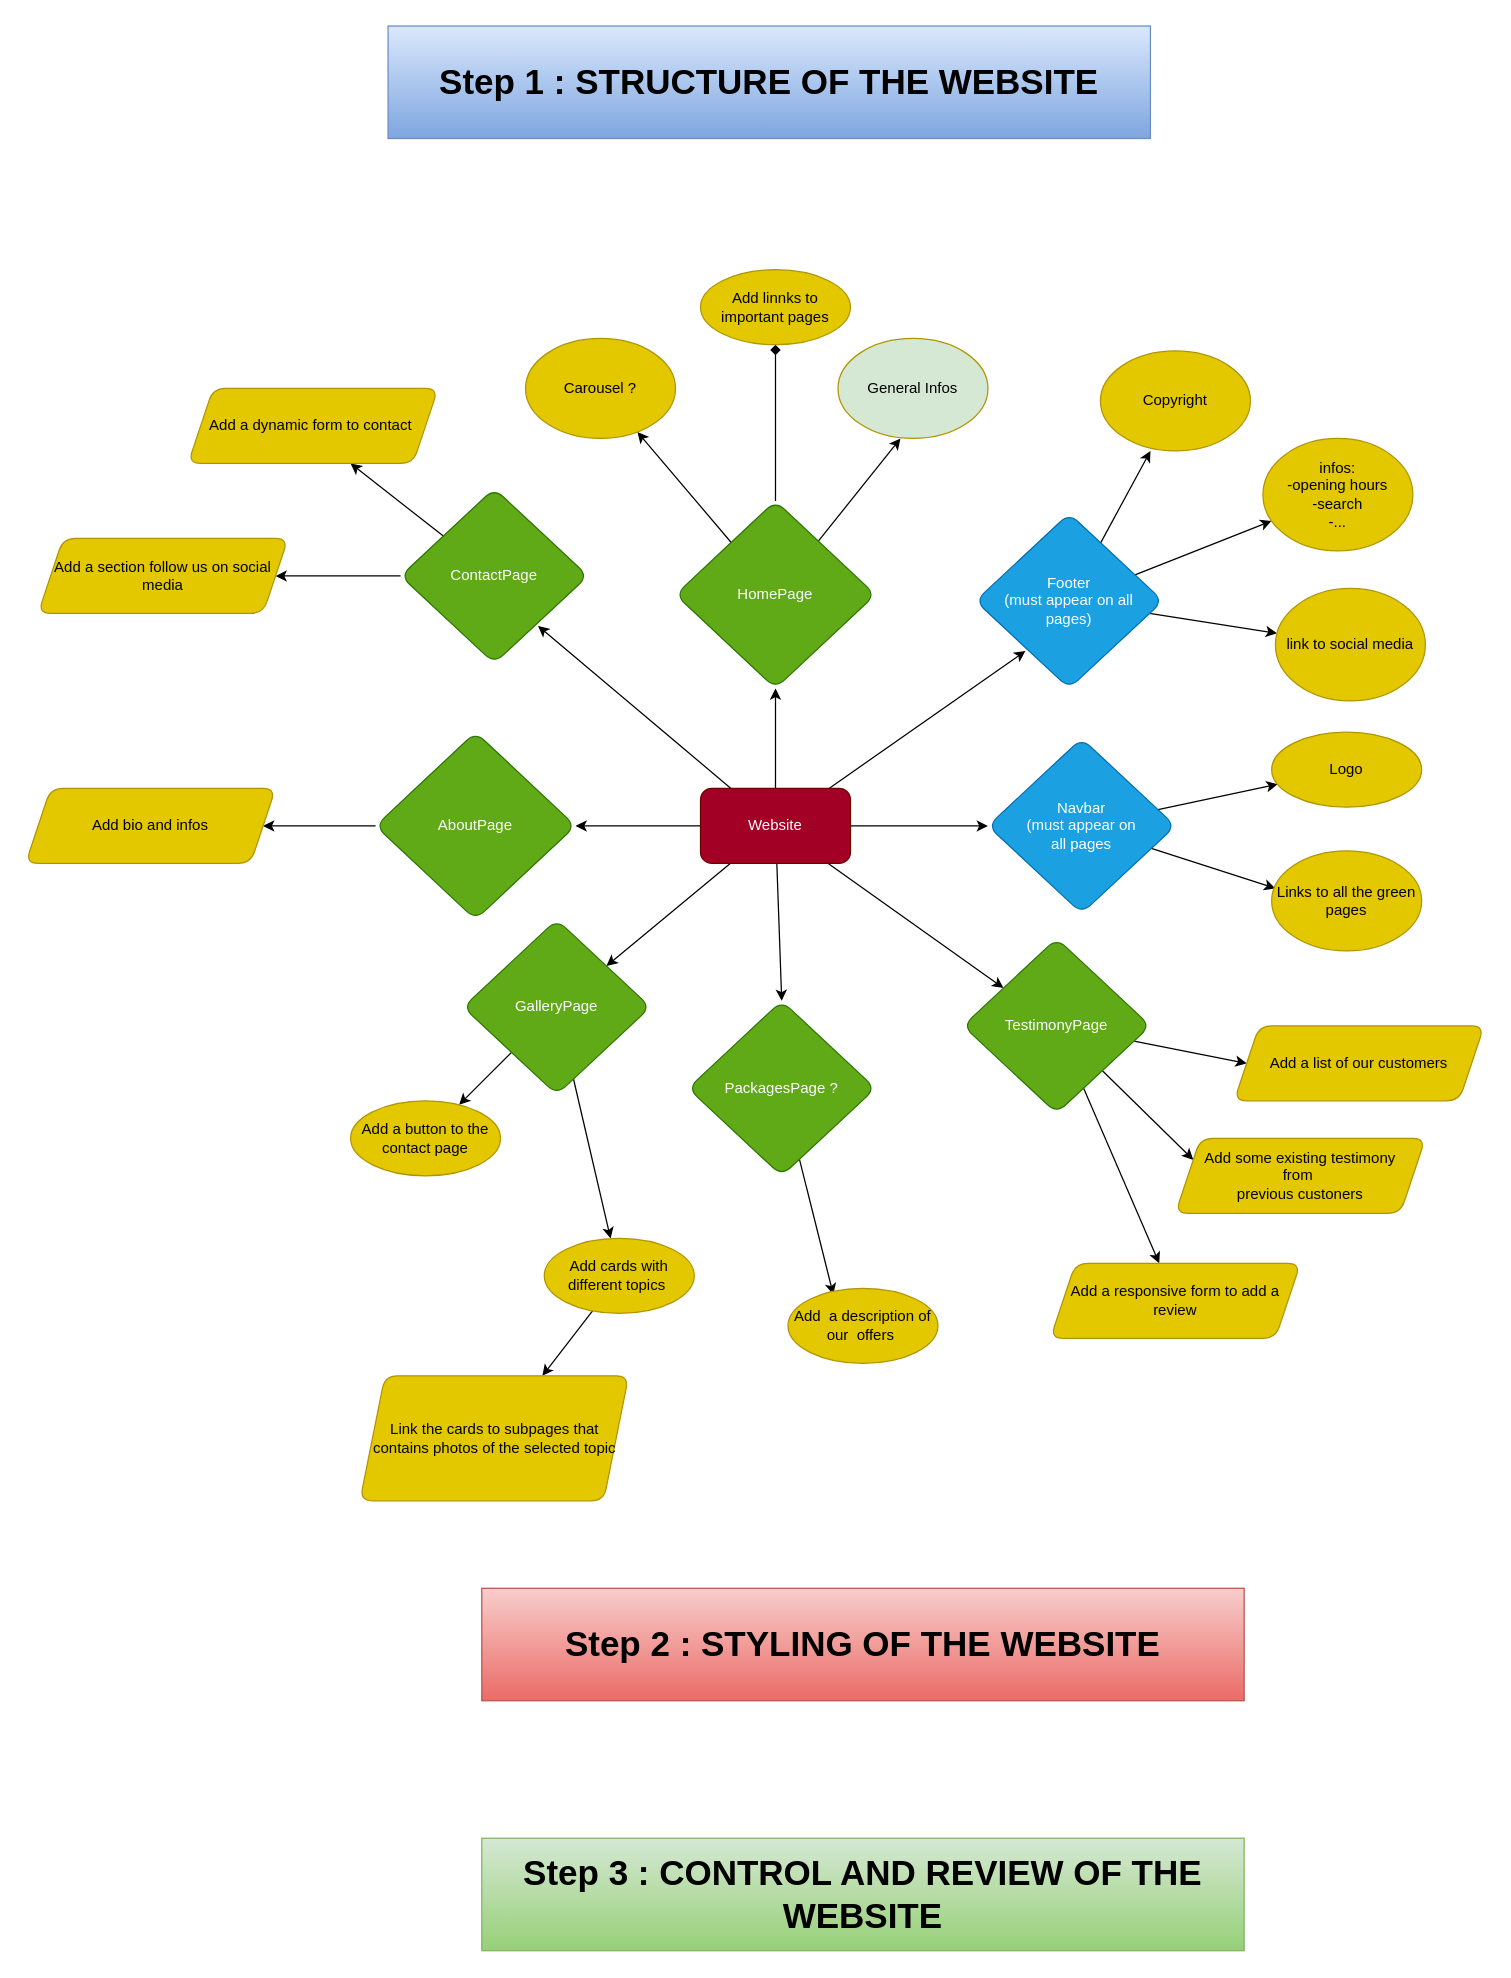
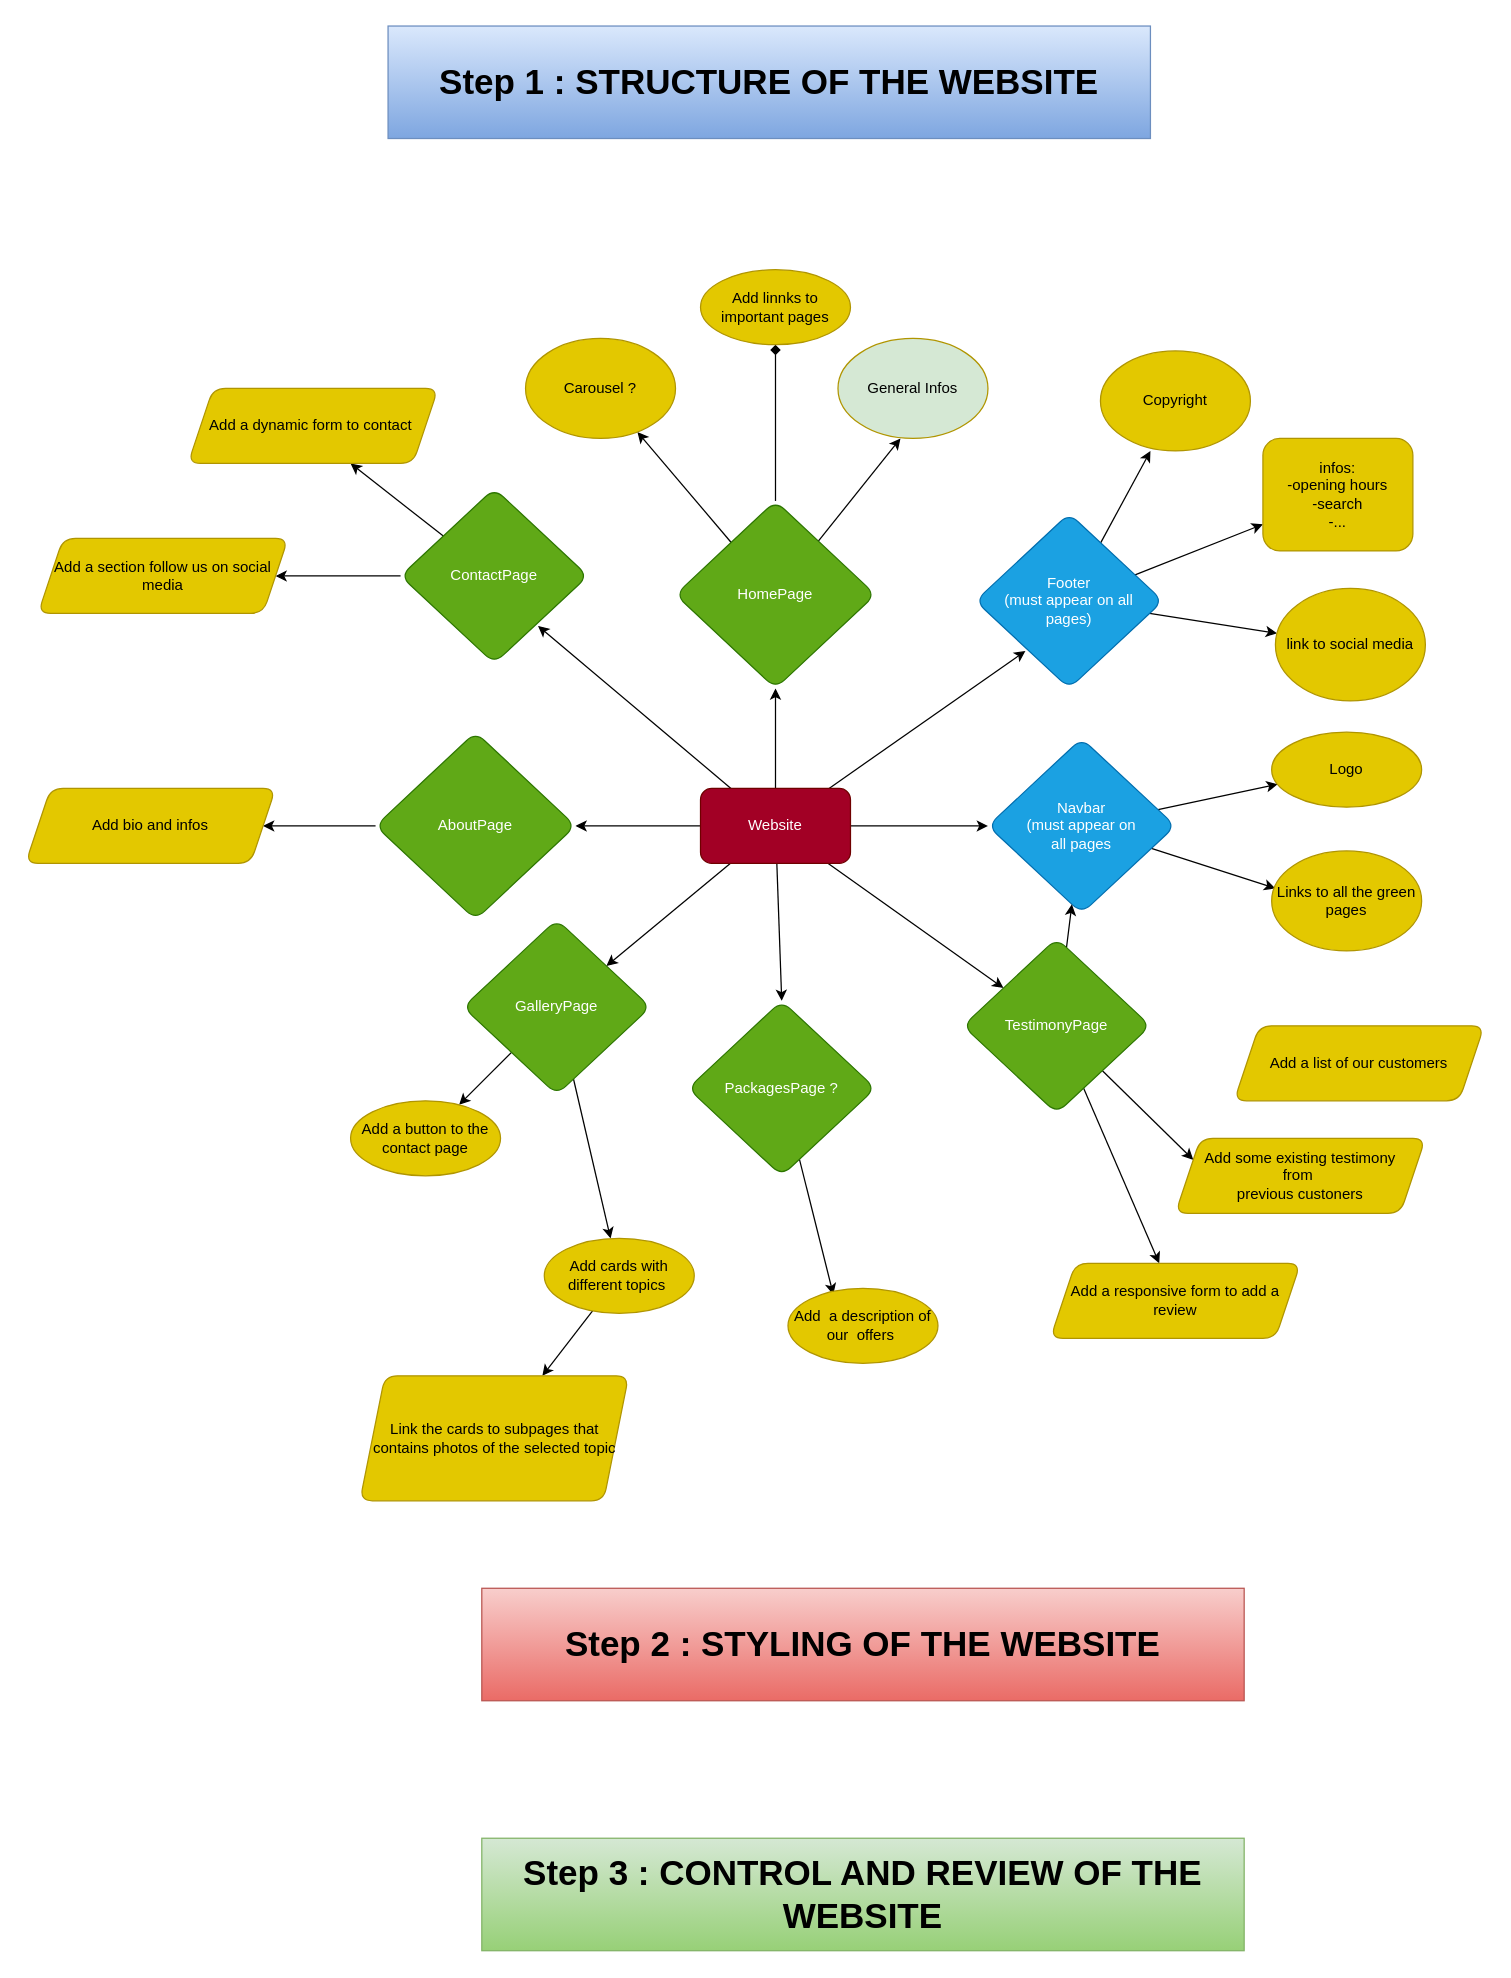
- <mxCell id="57" value="infos:&lt;br&gt;-opening hours&lt;br&gt;-search&lt;br&gt;-..." style="ellipse;whiteSpace=wrap;html=1;rounded=1;fillColor=#e3c800;fontColor=#000000;strokeColor=#B09500;" vertex="1" parent="1"><mxGeometry x="1010" y="350" width="120" height="90" as="geometry" /></mxCell>
+ <mxCell id="57" value="infos:&lt;br&gt;-opening hours&lt;br&gt;-search&lt;br&gt;-..." style="whiteSpace=wrap;html=1;fillColor=#e3c800;fontColor=#000000;strokeColor=#B09500;rounded=1;" vertex="1" parent="1"><mxGeometry x="1010" y="350" width="120" height="90" as="geometry" /></mxCell>
- <mxCell id="32" style="edgeStyle=none;html=1;entryX=0;entryY=0.5;entryDx=0;entryDy=0;" parent="1" source="33" edge="1" target="47"><mxGeometry relative="1" as="geometry"><mxPoint x="940" y="890" as="targetPoint" /></mxGeometry></mxCell>
+ <mxCell id="32" style="edgeStyle=none;html=1;" parent="1" source="33" edge="1" target="17"><mxGeometry relative="1" as="geometry"><mxPoint x="940" y="890" as="targetPoint" /></mxGeometry></mxCell>
